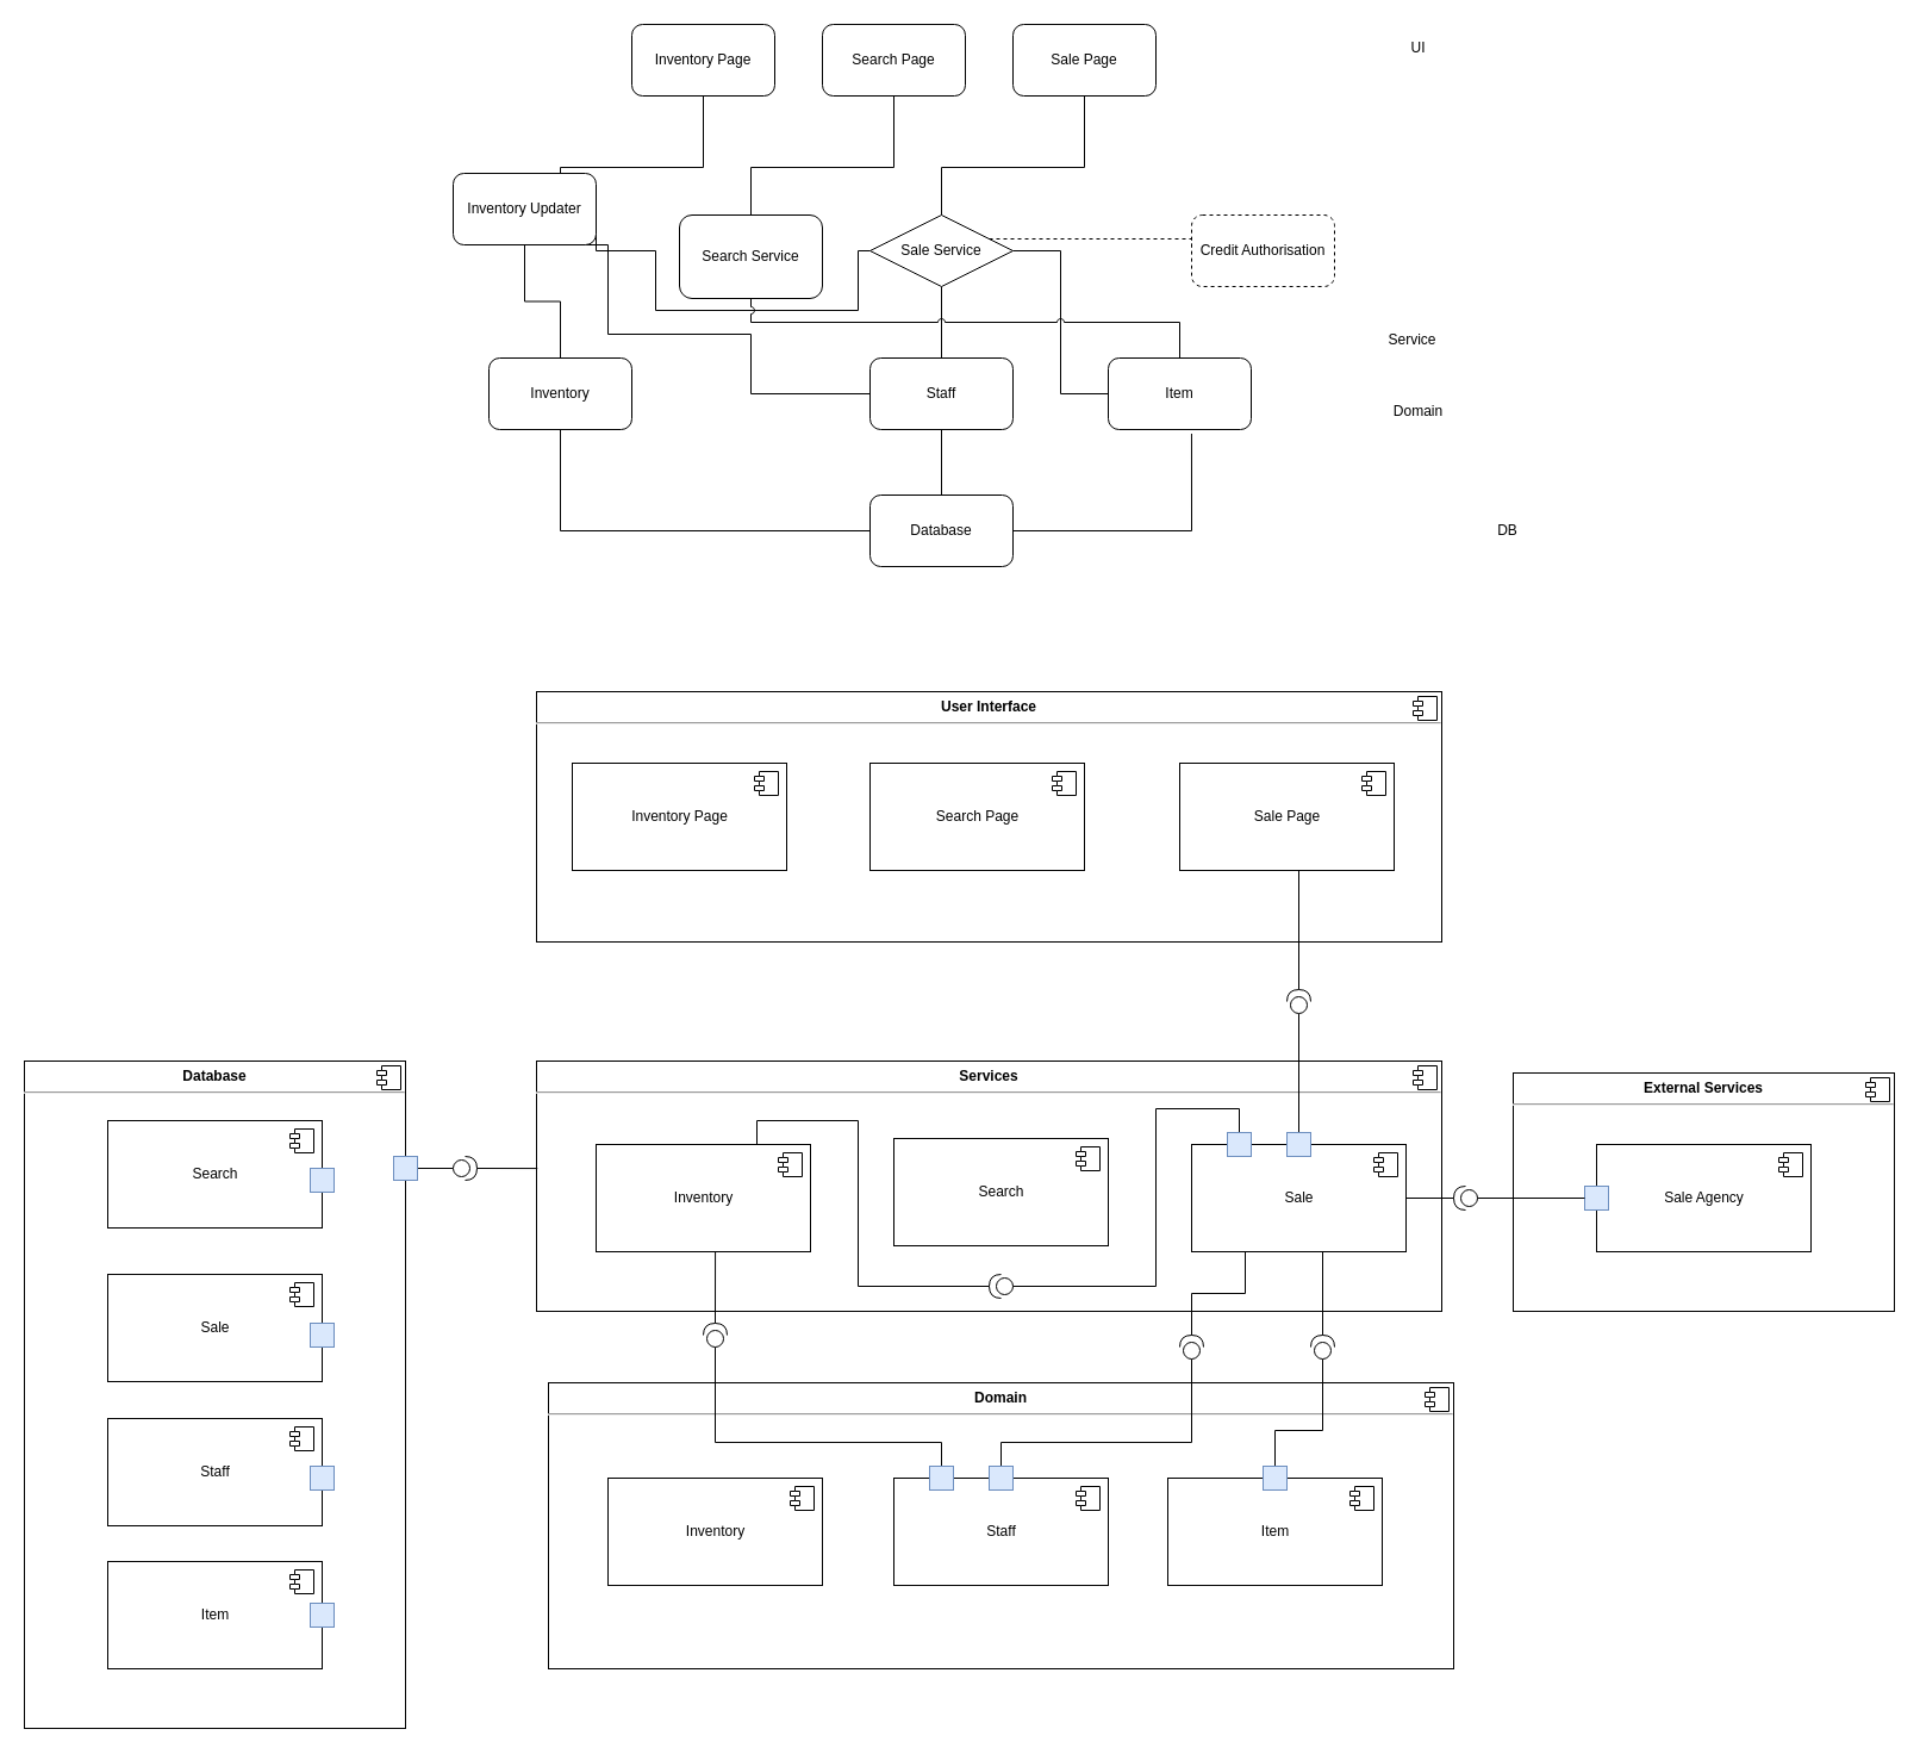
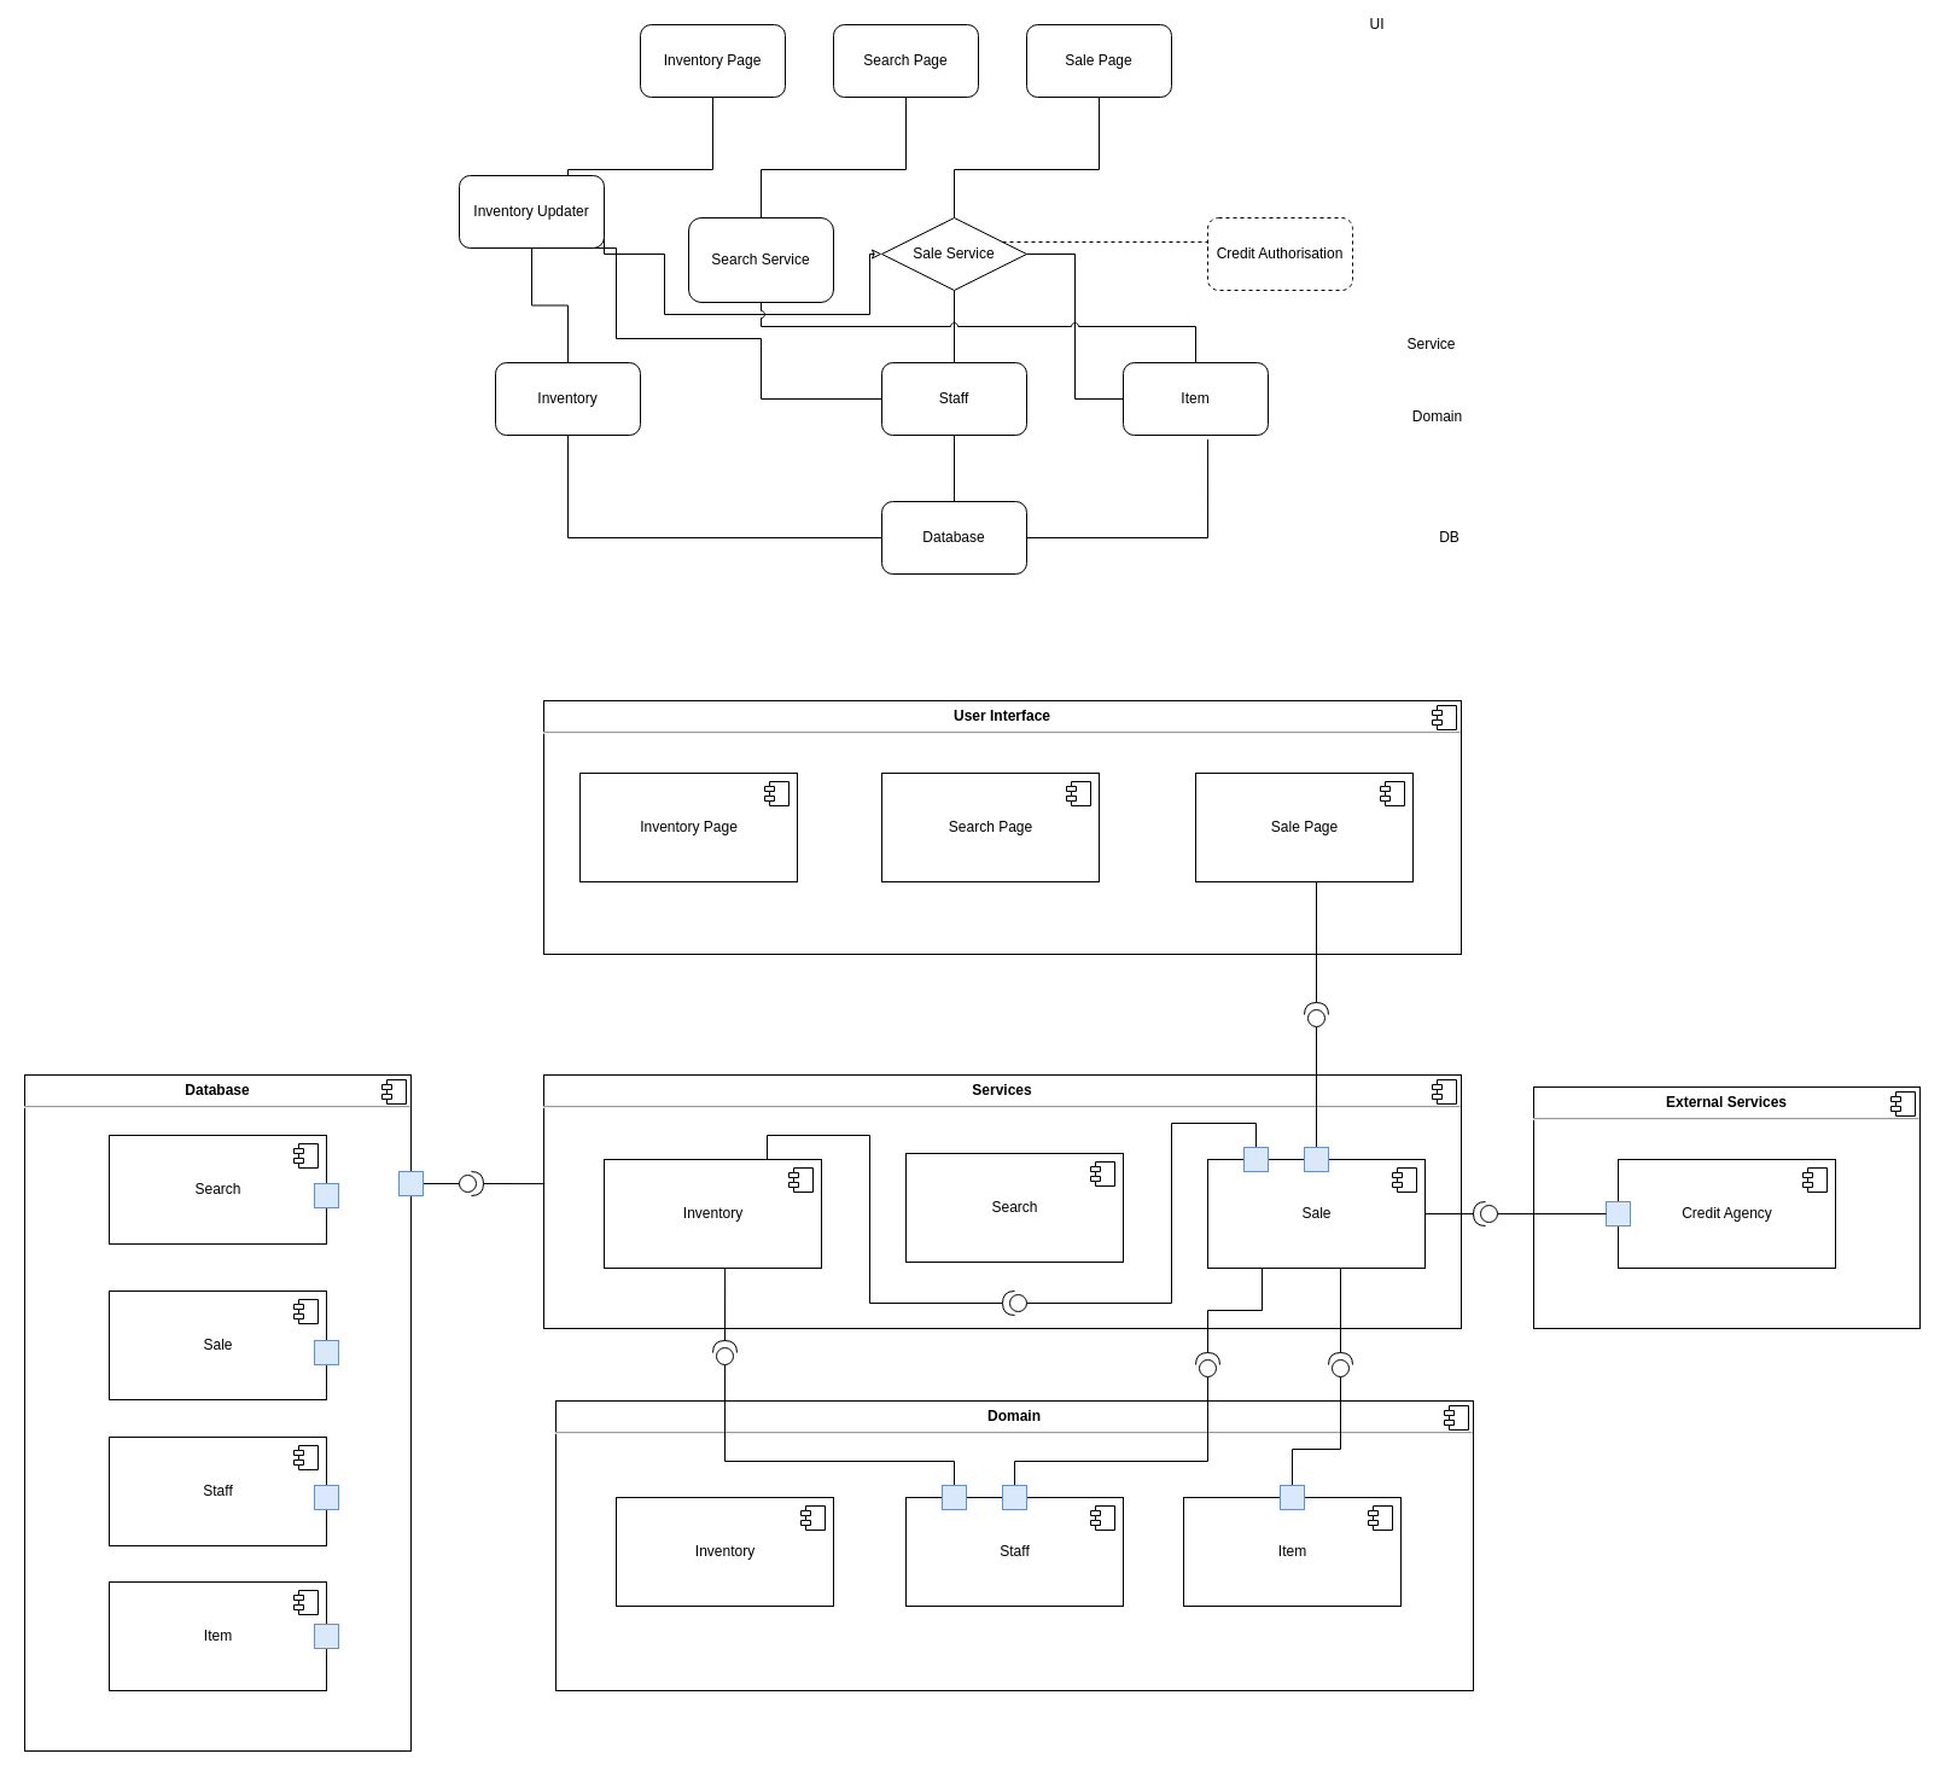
- <mxCell id="18" value="UI" style="text;html=1;align=center;verticalAlign=middle;resizable=0;points=[];autosize=1;strokeColor=none;fillColor=none;" vertex="1" parent="1"><mxGeometry x="1170" y="25" width="40" height="30" as="geometry" /></mxCell>
+ <mxCell id="18" value="UI" style="text;html=1;align=center;verticalAlign=middle;resizable=0;points=[];autosize=1;strokeColor=none;fillColor=none;" vertex="1" parent="1"><mxGeometry x="1120" y="5" width="40" height="30" as="geometry" /></mxCell>
- <mxCell id="22" style="edgeStyle=orthogonalEdgeStyle;rounded=0;orthogonalLoop=1;jettySize=auto;html=1;entryX=0;entryY=0.5;entryDx=0;entryDy=0;endArrow=none;endFill=0;exitX=1;exitY=0.5;exitDx=0;exitDy=0;" edge="1" parent="1" source="23" target="17"><mxGeometry relative="1" as="geometry"><Array as="points"><mxPoint x="550" y="210" /><mxPoint x="550" y="260" /><mxPoint x="720" y="260" /><mxPoint x="720" y="210" /></Array></mxGeometry></mxCell>
+ <mxCell id="22" style="edgeStyle=orthogonalEdgeStyle;rounded=0;orthogonalLoop=1;jettySize=auto;html=1;entryX=0;entryY=0.5;entryDx=0;entryDy=0;endArrow=classic;endFill=0;exitX=1;exitY=0.5;exitDx=0;exitDy=0;" edge="1" parent="1" source="23" target="17"><mxGeometry relative="1" as="geometry"><Array as="points"><mxPoint x="550" y="210" /><mxPoint x="550" y="260" /><mxPoint x="720" y="260" /><mxPoint x="720" y="210" /></Array></mxGeometry></mxCell>
- <mxCell id="21" value="DB" style="text;html=1;align=center;verticalAlign=middle;resizable=0;points=[];autosize=1;strokeColor=none;fillColor=none;" vertex="1" parent="1"><mxGeometry x="1245" y="430" width="40" height="30" as="geometry" /></mxCell>
+ <mxCell id="21" value="DB" style="text;html=1;align=center;verticalAlign=middle;resizable=0;points=[];autosize=1;strokeColor=none;fillColor=none;" vertex="1" parent="1"><mxGeometry x="1180" y="430" width="40" height="30" as="geometry" /></mxCell>
- <mxCell id="42" value="Sale Agency" style="html=1;dropTarget=0;" vertex="1" parent="1"><mxGeometry x="1340" y="960" width="180" height="90" as="geometry" /></mxCell>
+ <mxCell id="42" value="Credit Agency" style="html=1;dropTarget=0;" vertex="1" parent="1"><mxGeometry x="1340" y="960" width="180" height="90" as="geometry" /></mxCell>
